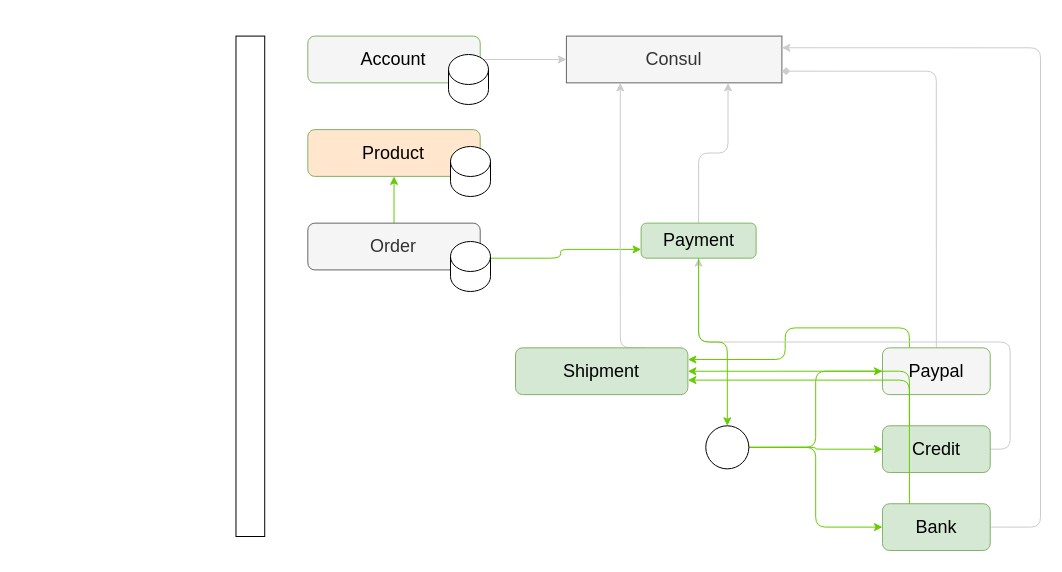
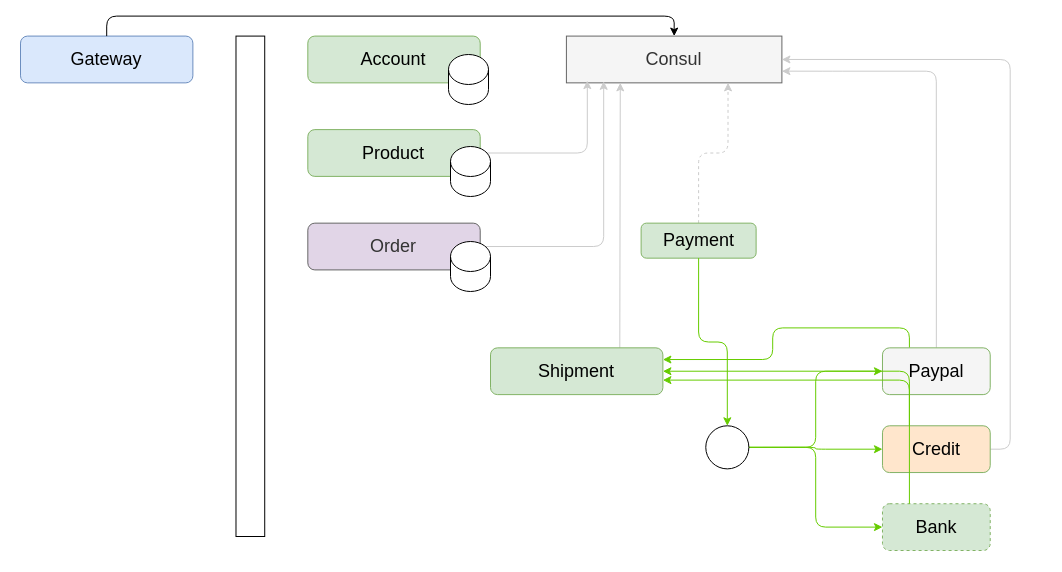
+ <mxCell id="5" style="edgeStyle=orthogonalEdgeStyle;rounded=1;orthogonalLoop=1;jettySize=auto;html=1;exitX=0.5;exitY=0;exitDx=0;exitDy=0;entryX=0.5;entryY=0;entryDx=0;entryDy=0;" parent="2" source="3" target="4" edge="1"><mxGeometry relative="1" as="geometry" /></mxCell>
+ <mxCell id="3" value="Gateway" style="rounded=1;whiteSpace=wrap;html=1;fillColor=#dae8fc;strokeColor=#6c8ebf;fontSize=18;" parent="2" vertex="1"><mxGeometry y="15.588" width="172.394" height="46.765" as="geometry" /></mxCell>
- <mxCell id="7" value="Account" style="rounded=1;whiteSpace=wrap;html=1;fillColor=#f5f5f5;strokeColor=#82b366;fontSize=18;" parent="2" vertex="1"><mxGeometry x="287.324" y="15.588" width="172.394" height="46.765" as="geometry" /></mxCell>
+ <mxCell id="7" value="Account" style="rounded=1;whiteSpace=wrap;html=1;fillColor=#d5e8d4;strokeColor=#82b366;fontSize=18;" parent="2" vertex="1"><mxGeometry x="287.324" y="15.588" width="172.394" height="46.765" as="geometry" /></mxCell>
- <mxCell id="6" style="edgeStyle=orthogonalEdgeStyle;rounded=1;orthogonalLoop=1;jettySize=auto;html=1;exitX=1;exitY=0.5;exitDx=0;exitDy=0;entryX=0;entryY=0.5;entryDx=0;entryDy=0;strokeColor=#CCCCCC;" parent="2" source="7" target="4" edge="1"><mxGeometry relative="1" as="geometry" /></mxCell>
- <mxCell id="16" style="edgeStyle=orthogonalEdgeStyle;rounded=1;orthogonalLoop=1;jettySize=auto;html=1;exitX=0.5;exitY=0;exitDx=0;exitDy=0;entryX=1;entryY=0.75;entryDx=0;entryDy=0;strokeColor=#CCCCCC;endArrow=diamond;" parent="2" source="18" target="4" edge="1"><mxGeometry relative="1" as="geometry" /></mxCell>
+ <mxCell id="16" style="edgeStyle=orthogonalEdgeStyle;rounded=1;orthogonalLoop=1;jettySize=auto;html=1;exitX=0.5;exitY=0;exitDx=0;exitDy=0;entryX=1;entryY=0.75;entryDx=0;entryDy=0;strokeColor=#CCCCCC;" parent="2" source="18" target="4" edge="1"><mxGeometry relative="1" as="geometry" /></mxCell>
- <mxCell id="9" value="Product" style="rounded=1;whiteSpace=wrap;html=1;fillColor=#ffe6cc;strokeColor=#82b366;fontSize=18;" parent="2" vertex="1"><mxGeometry x="287.324" y="109.118" width="172.394" height="46.765" as="geometry" /></mxCell>
+ <mxCell id="9" value="Product" style="rounded=1;whiteSpace=wrap;html=1;fillColor=#d5e8d4;strokeColor=#82b366;fontSize=18;" parent="2" vertex="1"><mxGeometry x="287.324" y="109.118" width="172.394" height="46.765" as="geometry" /></mxCell>
+ <mxCell id="8" style="edgeStyle=orthogonalEdgeStyle;rounded=1;orthogonalLoop=1;jettySize=auto;html=1;exitX=1;exitY=0.5;exitDx=0;exitDy=0;entryX=0.097;entryY=0.951;entryDx=0;entryDy=0;entryPerimeter=0;strokeColor=#CCCCCC;" parent="2" source="9" target="4" edge="1"><mxGeometry relative="1" as="geometry" /></mxCell>
- <mxCell id="13" style="edgeStyle=orthogonalEdgeStyle;rounded=1;orthogonalLoop=1;jettySize=auto;html=1;exitX=0.5;exitY=0;exitDx=0;exitDy=0;entryX=0.75;entryY=1;entryDx=0;entryDy=0;strokeColor=#CCCCCC;" parent="2" source="14" target="4" edge="1"><mxGeometry relative="1" as="geometry" /></mxCell>
+ <mxCell id="13" style="edgeStyle=orthogonalEdgeStyle;rounded=1;orthogonalLoop=1;jettySize=auto;html=1;exitX=0.5;exitY=0;exitDx=0;exitDy=0;entryX=0.75;entryY=1;entryDx=0;entryDy=0;strokeColor=#CCCCCC;dashed=1;" parent="2" source="14" target="4" edge="1"><mxGeometry relative="1" as="geometry" /></mxCell>
- <mxCell id="11" style="edgeStyle=orthogonalEdgeStyle;rounded=1;orthogonalLoop=1;jettySize=auto;html=1;exitX=0.5;exitY=0;exitDx=0;exitDy=0;entryX=0.5;entryY=1;entryDx=0;entryDy=0;strokeColor=#66CC00;fontSize=18;" parent="2" source="12" target="9" edge="1"><mxGeometry relative="1" as="geometry" /></mxCell>
- <mxCell id="12" value="Order" style="rounded=1;whiteSpace=wrap;html=1;fillColor=#f5f5f5;strokeColor=#666666;fontSize=18;fontColor=#333333;" parent="2" vertex="1"><mxGeometry x="287.324" y="202.647" width="172.394" height="46.765" as="geometry" /></mxCell>
+ <mxCell id="12" value="Order" style="rounded=1;whiteSpace=wrap;html=1;fillColor=#e1d5e7;strokeColor=#666666;fontSize=18;fontColor=#333333;" parent="2" vertex="1"><mxGeometry x="287.324" y="202.647" width="172.394" height="46.765" as="geometry" /></mxCell>
+ <mxCell id="10" style="edgeStyle=orthogonalEdgeStyle;rounded=1;orthogonalLoop=1;jettySize=auto;html=1;exitX=1;exitY=0.5;exitDx=0;exitDy=0;entryX=0.173;entryY=0.967;entryDx=0;entryDy=0;entryPerimeter=0;strokeColor=#CCCCCC;" parent="2" source="12" target="4" edge="1"><mxGeometry relative="1" as="geometry" /></mxCell>
- <mxCell id="15" style="edgeStyle=orthogonalEdgeStyle;rounded=1;orthogonalLoop=1;jettySize=auto;html=1;exitX=1;exitY=0.75;exitDx=0;exitDy=0;entryX=0;entryY=0.75;entryDx=0;entryDy=0;strokeColor=#66CC00;" parent="2" source="12" target="14" edge="1"><mxGeometry relative="1" as="geometry" /></mxCell>
- <mxCell id="19" style="edgeStyle=orthogonalEdgeStyle;rounded=1;orthogonalLoop=1;jettySize=auto;html=1;exitX=1;exitY=0.5;exitDx=0;exitDy=0;strokeColor=#CCCCCC;" parent="2" source="20" target="14" edge="1"><mxGeometry relative="1" as="geometry" /></mxCell>
+ <mxCell id="19" style="edgeStyle=orthogonalEdgeStyle;rounded=1;orthogonalLoop=1;jettySize=auto;html=1;exitX=1;exitY=0.5;exitDx=0;exitDy=0;entryX=1;entryY=0.5;entryDx=0;entryDy=0;strokeColor=#CCCCCC;" parent="2" source="20" target="4" edge="1"><mxGeometry relative="1" as="geometry" /></mxCell>
- <mxCell id="29" value="Shipment" style="rounded=1;whiteSpace=wrap;html=1;fillColor=#d5e8d4;strokeColor=#82b366;fontSize=18;" parent="2" vertex="1"><mxGeometry x="495.004" y="327.353" width="172.394" height="46.765" as="geometry" /></mxCell>
+ <mxCell id="29" value="Shipment" style="rounded=1;whiteSpace=wrap;html=1;fillColor=#d5e8d4;strokeColor=#82b366;fontSize=18;" parent="2" vertex="1"><mxGeometry x="470.004" y="327.353" width="172.394" height="46.765" as="geometry" /></mxCell>
- <mxCell id="20" value="Credit" style="rounded=1;whiteSpace=wrap;html=1;fillColor=#d5e8d4;strokeColor=#82b366;fontSize=18;" parent="2" vertex="1"><mxGeometry x="861.972" y="405.294" width="107.746" height="46.765" as="geometry" /></mxCell>
+ <mxCell id="20" value="Credit" style="rounded=1;whiteSpace=wrap;html=1;fillColor=#ffe6cc;strokeColor=#82b366;fontSize=18;" parent="2" vertex="1"><mxGeometry x="861.972" y="405.294" width="107.746" height="46.765" as="geometry" /></mxCell>
- <mxCell id="22" value="Bank" style="rounded=1;whiteSpace=wrap;html=1;fillColor=#d5e8d4;strokeColor=#82b366;fontSize=18;" parent="2" vertex="1"><mxGeometry x="861.972" y="483.235" width="107.746" height="46.765" as="geometry" /></mxCell>
+ <mxCell id="22" value="Bank" style="rounded=1;whiteSpace=wrap;html=1;fillColor=#d5e8d4;strokeColor=#82b366;fontSize=18;dashed=1;" parent="2" vertex="1"><mxGeometry x="861.972" y="483.235" width="107.746" height="46.765" as="geometry" /></mxCell>
- <mxCell id="21" style="edgeStyle=orthogonalEdgeStyle;rounded=1;orthogonalLoop=1;jettySize=auto;html=1;exitX=1;exitY=0.5;exitDx=0;exitDy=0;entryX=1;entryY=0.25;entryDx=0;entryDy=0;strokeColor=#CCCCCC;" parent="2" source="22" target="4" edge="1"><mxGeometry relative="1" as="geometry"><mxPoint x="804.507" y="155.882" as="targetPoint" /><Array as="points"><mxPoint x="1020.0" y="506.618" /><mxPoint x="1020.0" y="28.059" /></Array></mxGeometry></mxCell>
